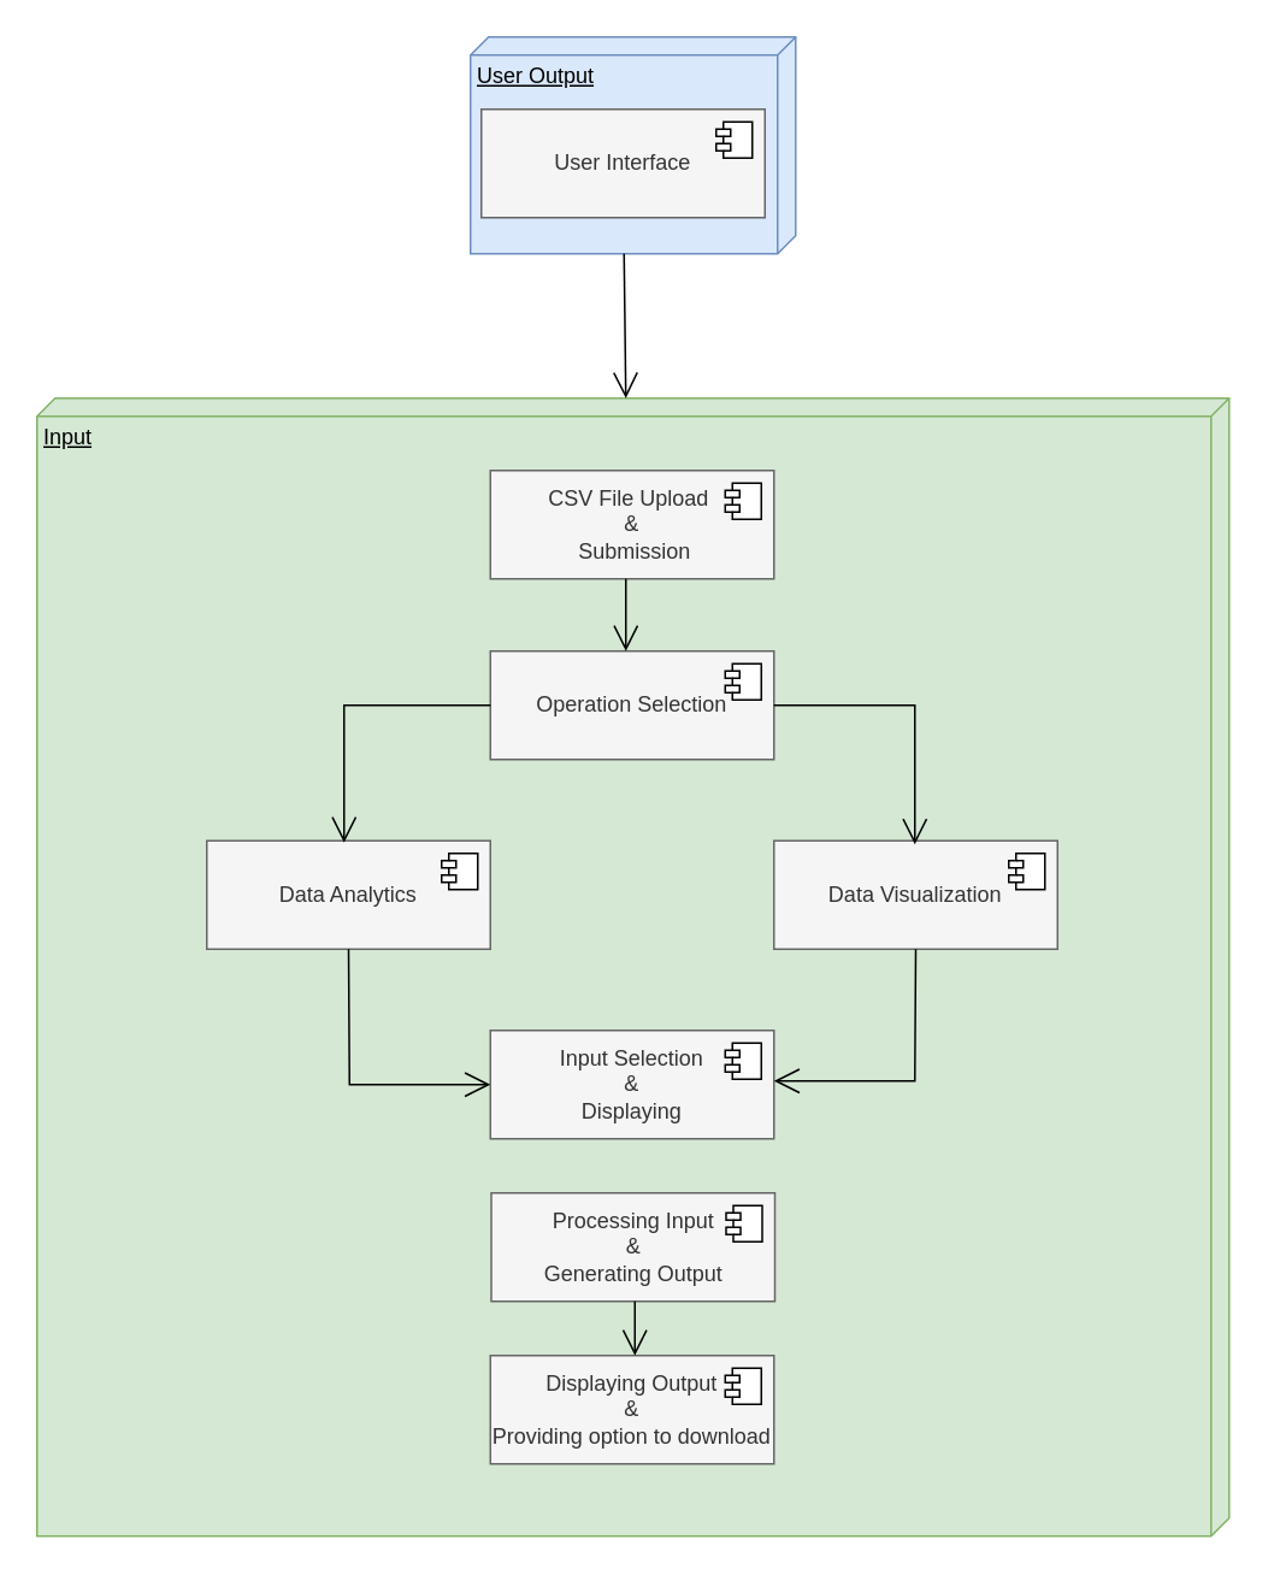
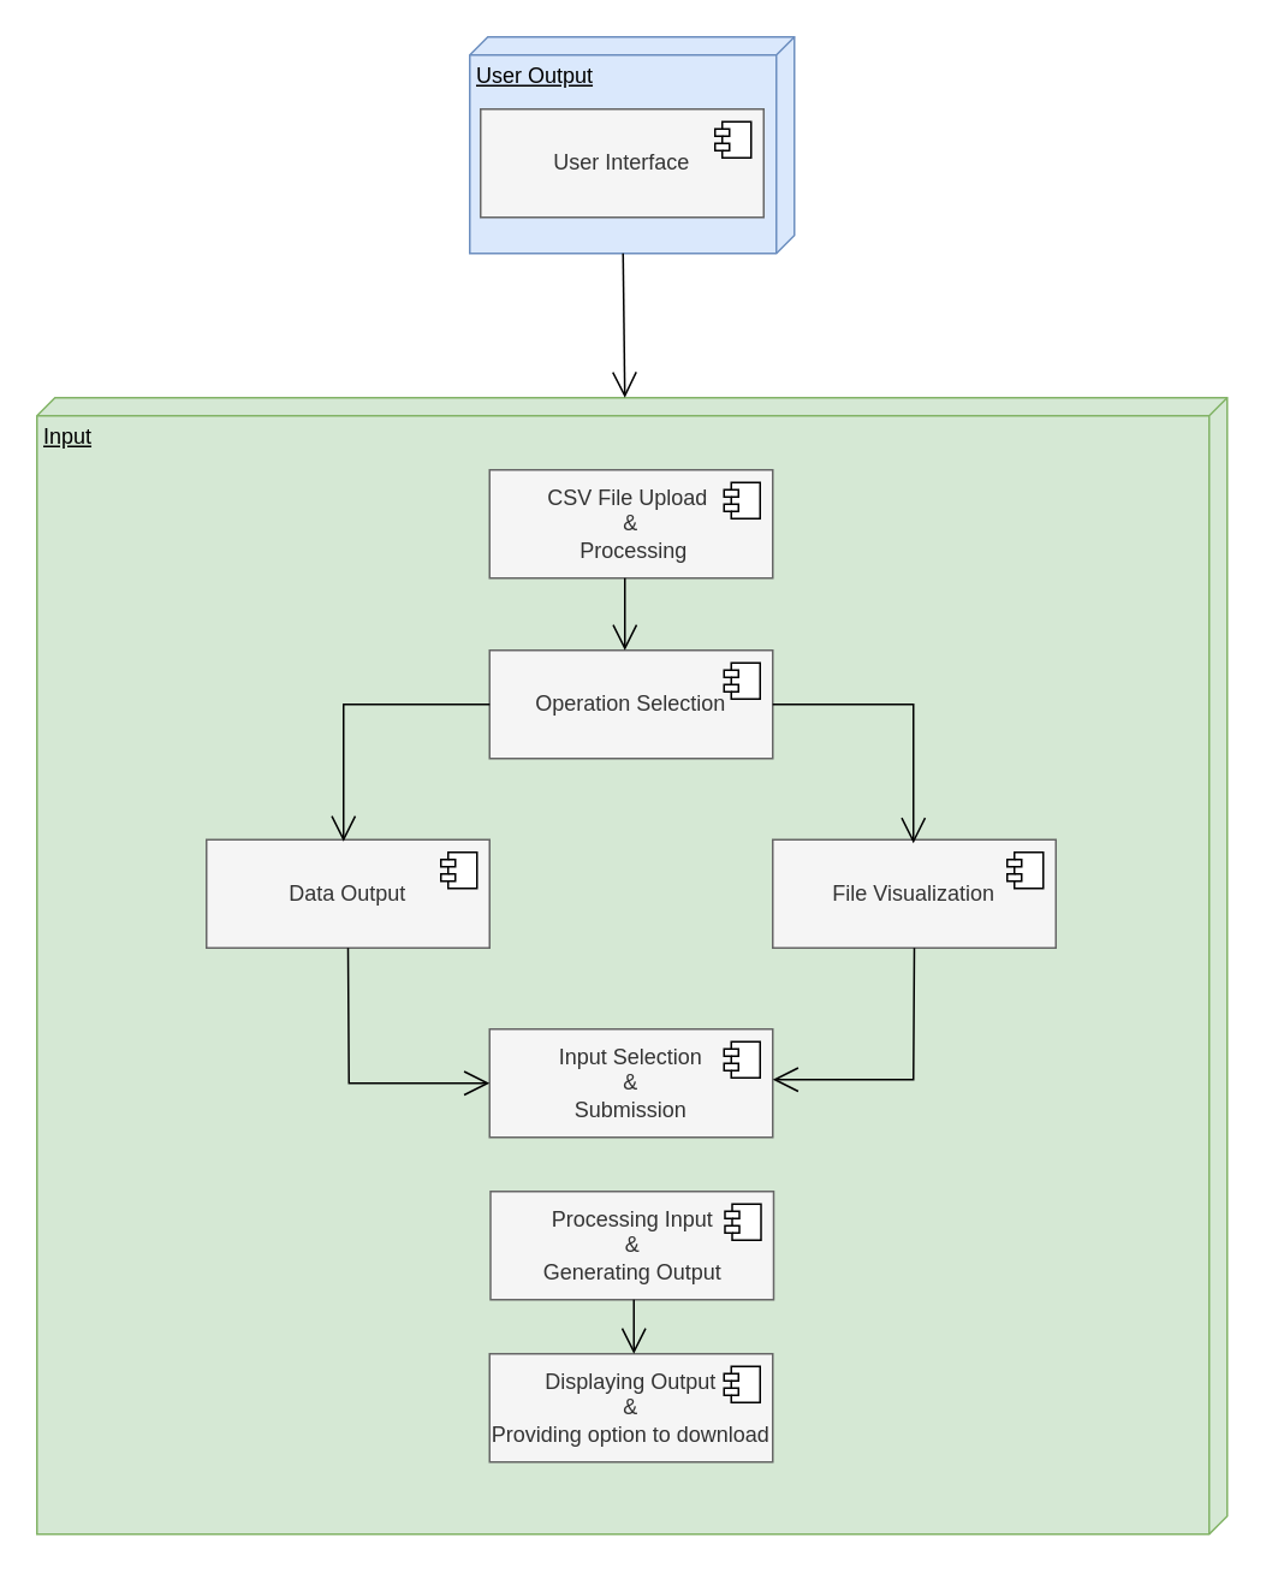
- <mxCell id="6" value="CSV File Upload&amp;nbsp;&lt;div&gt;&amp;amp;&lt;/div&gt;&lt;div&gt;&amp;nbsp;Submission&lt;/div&gt;" style="html=1;dropTarget=0;whiteSpace=wrap;fillColor=#f5f5f5;fontColor=#333333;strokeColor=#666666;" vertex="1" parent="1"><mxGeometry x="271" y="260" width="157" height="60" as="geometry" /></mxCell>
+ <mxCell id="6" value="CSV File Upload&amp;nbsp;&lt;div&gt;&amp;amp;&lt;/div&gt;&lt;div&gt;&amp;nbsp;Processing&lt;/div&gt;" style="html=1;dropTarget=0;whiteSpace=wrap;fillColor=#f5f5f5;fontColor=#333333;strokeColor=#666666;" vertex="1" parent="1"><mxGeometry x="271" y="260" width="157" height="60" as="geometry" /></mxCell>
- <mxCell id="10" value="Data Analytics" style="html=1;dropTarget=0;whiteSpace=wrap;fillColor=#f5f5f5;fontColor=#333333;strokeColor=#666666;" vertex="1" parent="1"><mxGeometry x="114" y="465" width="157" height="60" as="geometry" /></mxCell>
+ <mxCell id="10" value="Data Output" style="html=1;dropTarget=0;whiteSpace=wrap;fillColor=#f5f5f5;fontColor=#333333;strokeColor=#666666;" vertex="1" parent="1"><mxGeometry x="114" y="465" width="157" height="60" as="geometry" /></mxCell>
- <mxCell id="12" value="Data Visualization" style="html=1;dropTarget=0;whiteSpace=wrap;fillColor=#f5f5f5;fontColor=#333333;strokeColor=#666666;" vertex="1" parent="1"><mxGeometry x="428" y="465" width="157" height="60" as="geometry" /></mxCell>
+ <mxCell id="12" value="File Visualization" style="html=1;dropTarget=0;whiteSpace=wrap;fillColor=#f5f5f5;fontColor=#333333;strokeColor=#666666;" vertex="1" parent="1"><mxGeometry x="428" y="465" width="157" height="60" as="geometry" /></mxCell>
- <mxCell id="14" value="Input Selection&lt;div&gt;&amp;amp;&lt;/div&gt;&lt;div&gt;Displaying&lt;/div&gt;" style="html=1;dropTarget=0;whiteSpace=wrap;fillColor=#f5f5f5;fontColor=#333333;strokeColor=#666666;" vertex="1" parent="1"><mxGeometry x="271" y="570" width="157" height="60" as="geometry" /></mxCell>
+ <mxCell id="14" value="Input Selection&lt;div&gt;&amp;amp;&lt;/div&gt;&lt;div&gt;Submission&lt;/div&gt;" style="html=1;dropTarget=0;whiteSpace=wrap;fillColor=#f5f5f5;fontColor=#333333;strokeColor=#666666;" vertex="1" parent="1"><mxGeometry x="271" y="570" width="157" height="60" as="geometry" /></mxCell>
